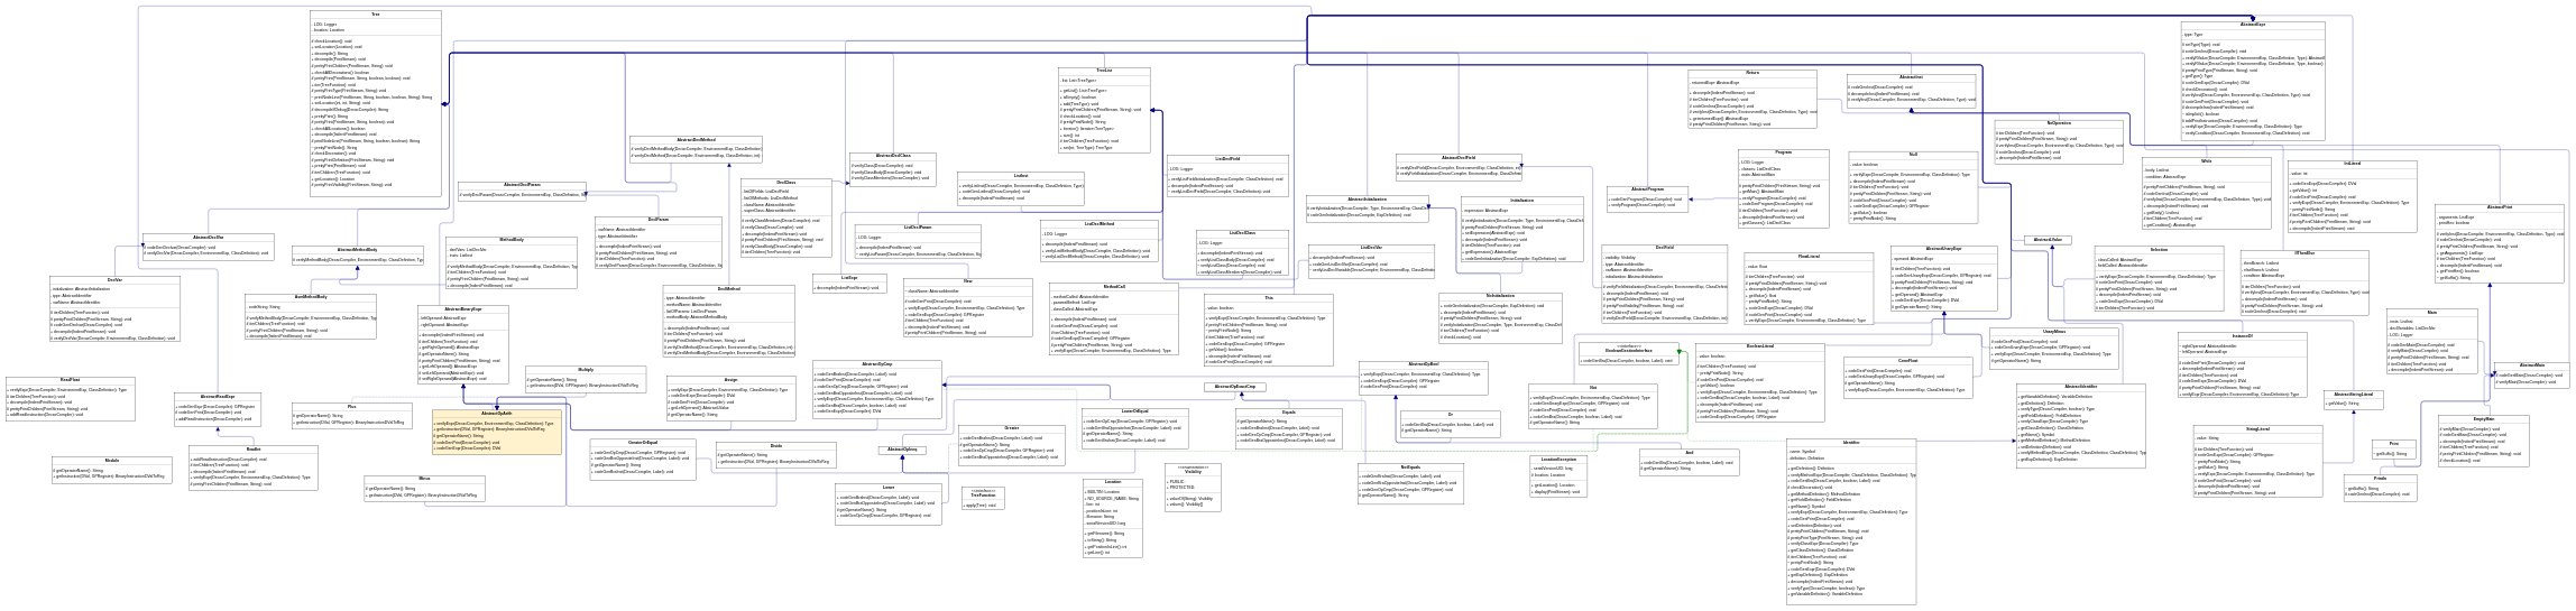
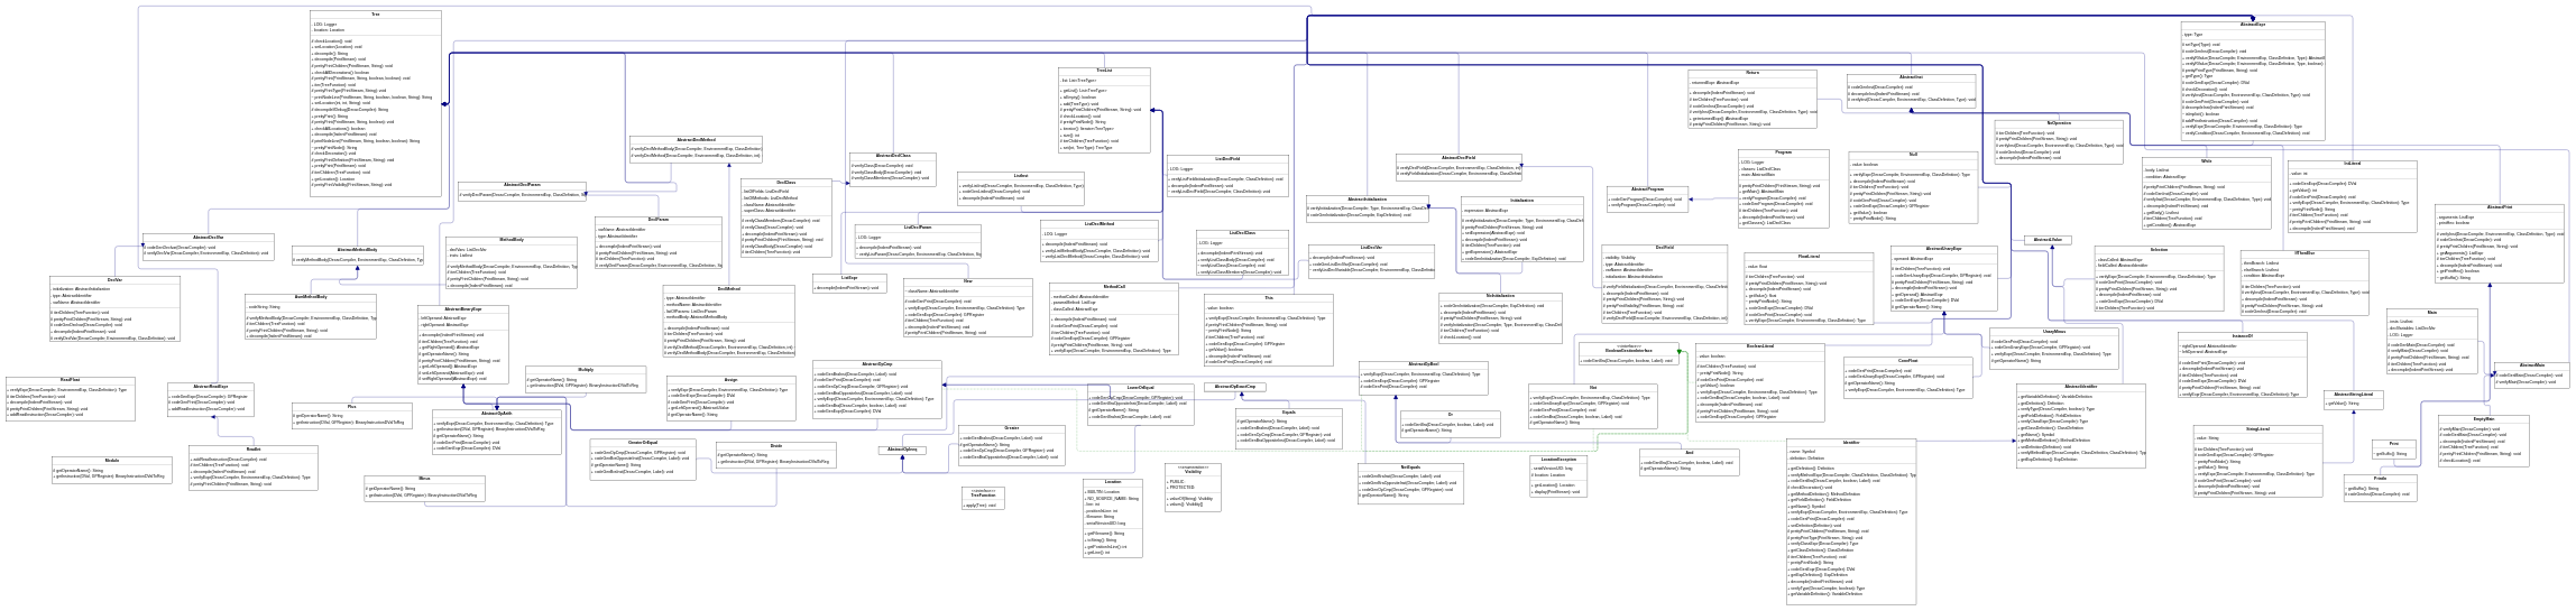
- <mxCell id="157" value="" style="html=1;rounded=1;edgeStyle=orthogonalEdgeStyle;dashed=1;startArrow=none;endArrow=block;endSize=12;strokeColor=#000082;exitX=0.500;exitY=0.000;exitDx=0;exitDy=0;entryX=0.500;entryY=0.000;entryDx=0;entryDy=0;" parent="1" source="71" target="15" edge="1"><mxGeometry width="50" height="50" relative="1" as="geometry"><Array as="points"><mxPoint x="1254" y="1415" /><mxPoint x="1771" y="1415" /></Array></mxGeometry></mxCell>
+ <mxCell id="157" value="" style="html=1;rounded=1;edgeStyle=orthogonalEdgeStyle;dashed=0;startArrow=none;endArrow=block;endSize=12;strokeColor=#000082;exitX=0.500;exitY=0.000;exitDx=0;exitDy=0;entryX=0.500;entryY=0.000;entryDx=0;entryDy=0;" parent="1" source="71" target="15" edge="1"><mxGeometry width="50" height="50" relative="1" as="geometry"><Array as="points"><mxPoint x="1254" y="1415" /><mxPoint x="1771" y="1415" /></Array></mxGeometry></mxCell>
- <mxCell id="22" value="&lt;p style=&quot;margin:0px;margin-top:4px;text-align:center;&quot;&gt;&lt;b&gt;AbstractReadExpr&lt;/b&gt;&lt;/p&gt;&lt;hr size=&quot;1&quot;/&gt;&lt;p style=&quot;margin:0 0 0 4px;line-height:1.6;&quot;&gt;+ codeGenExpr(DecacCompiler): GPRegister&lt;br/&gt;# codeGenPrint(DecacCompiler): void&lt;br/&gt;+ addReadInstruction(DecacCompiler): void&lt;/p&gt;" style="verticalAlign=top;align=left;overflow=fill;fontSize=14;fontFamily=Helvetica;html=1;rounded=0;shadow=0;comic=0;labelBackgroundColor=none;strokeWidth=1;" parent="1" vertex="1"><mxGeometry x="621" y="1401" width="310" height="120" as="geometry" /></mxCell>
+ <mxCell id="22" value="&lt;p style=&quot;margin:0px;margin-top:4px;text-align:center;&quot;&gt;&lt;b&gt;AbstractReadExpr&lt;/b&gt;&lt;/p&gt;&lt;hr size=&quot;1&quot;/&gt;&lt;p style=&quot;margin:0 0 0 4px;line-height:1.6;&quot;&gt;+ codeGenExpr(DecacCompiler): GPRegister&lt;br/&gt;# codeGenPrint(DecacCompiler): void&lt;br/&gt;+ addReadInstruction(DecacCompiler): void&lt;/p&gt;" style="verticalAlign=top;align=left;overflow=fill;fontSize=14;fontFamily=Helvetica;html=1;rounded=0;shadow=0;comic=0;labelBackgroundColor=none;strokeWidth=1;" parent="1" vertex="1"><mxGeometry x="596" y="1366" width="310" height="120" as="geometry" /></mxCell>
- <mxCell id="57" value="&lt;p style=&quot;margin:0px;margin-top:4px;text-align:center;&quot;&gt;&lt;b&gt;LowerOrEqual&lt;/b&gt;&lt;/p&gt;&lt;hr size=&quot;1&quot;/&gt;&lt;p style=&quot;margin:0 0 0 4px;line-height:1.6;&quot;&gt;+ codeGenOpCmp(DecacCompiler, GPRegister): void&lt;br/&gt;+ codeGenBraOppositeInst(DecacCompiler, Label): void&lt;br/&gt;# getOperatorName(): String&lt;br/&gt;+ codeGenBraInst(DecacCompiler, Label): void&lt;/p&gt;" style="verticalAlign=top;align=left;overflow=fill;fontSize=14;fontFamily=Helvetica;html=1;rounded=0;shadow=0;comic=0;labelBackgroundColor=none;strokeWidth=1;" parent="1" vertex="1"><mxGeometry x="3856" y="1455" width="379" height="146" as="geometry" /></mxCell>
+ <mxCell id="57" value="&lt;p style=&quot;margin:0px;margin-top:4px;text-align:center;&quot;&gt;&lt;b&gt;LowerOrEqual&lt;/b&gt;&lt;/p&gt;&lt;hr size=&quot;1&quot;/&gt;&lt;p style=&quot;margin:0 0 0 4px;line-height:1.6;&quot;&gt;+ codeGenOpCmp(DecacCompiler, GPRegister): void&lt;br/&gt;+ codeGenBraOppositeInst(DecacCompiler, Label): void&lt;br/&gt;# getOperatorName(): String&lt;br/&gt;+ codeGenBraInst(DecacCompiler, Label): void&lt;/p&gt;" style="verticalAlign=top;align=left;overflow=fill;fontSize=14;fontFamily=Helvetica;html=1;rounded=0;shadow=0;comic=0;labelBackgroundColor=none;strokeWidth=1;" parent="1" vertex="1"><mxGeometry x="3876" y="1370" width="379" height="146" as="geometry" /></mxCell>
- <mxCell id="15" value="&lt;p style=&quot;margin:0px;margin-top:4px;text-align:center;&quot;&gt;&lt;b&gt;AbstractOpArith&lt;/b&gt;&lt;/p&gt;&lt;hr size=&quot;1&quot;/&gt;&lt;p style=&quot;margin:0 0 0 4px;line-height:1.6;&quot;&gt;+ verifyExpr(DecacCompiler, EnvironmentExp, ClassDefinition): Type&lt;br/&gt;+ getInstruction(DVal, GPRegister): BinaryInstructionDValToReg&lt;br/&gt;# getOperatorName(): String&lt;br/&gt;# codeGenPrint(DecacCompiler): void&lt;br/&gt;+ codeGenExpr(DecacCompiler): DVal&lt;/p&gt;" style="verticalAlign=top;align=left;overflow=fill;fontSize=14;fontFamily=Helvetica;html=1;rounded=0;shadow=0;comic=0;labelBackgroundColor=none;strokeWidth=1;fillColor=#fff2cc;" parent="1" vertex="1"><mxGeometry x="1541" y="1462" width="460" height="159" as="geometry" /></mxCell>
+ <mxCell id="15" value="&lt;p style=&quot;margin:0px;margin-top:4px;text-align:center;&quot;&gt;&lt;b&gt;AbstractOpArith&lt;/b&gt;&lt;/p&gt;&lt;hr size=&quot;1&quot;/&gt;&lt;p style=&quot;margin:0 0 0 4px;line-height:1.6;&quot;&gt;+ verifyExpr(DecacCompiler, EnvironmentExp, ClassDefinition): Type&lt;br/&gt;+ getInstruction(DVal, GPRegister): BinaryInstructionDValToReg&lt;br/&gt;# getOperatorName(): String&lt;br/&gt;# codeGenPrint(DecacCompiler): void&lt;br/&gt;+ codeGenExpr(DecacCompiler): DVal&lt;/p&gt;" style="verticalAlign=top;align=left;overflow=fill;fontSize=14;fontFamily=Helvetica;html=1;rounded=0;shadow=0;comic=0;labelBackgroundColor=none;strokeWidth=1;" parent="1" vertex="1"><mxGeometry x="1541" y="1462" width="460" height="159" as="geometry" /></mxCell>
- <mxCell id="127" value="" style="html=1;rounded=1;edgeStyle=orthogonalEdgeStyle;dashed=1;startArrow=none;endArrow=block;endSize=12;strokeColor=#000082;exitX=0.000;exitY=0.500;exitDx=0;exitDy=0;entryX=0.500;entryY=1.000;entryDx=0;entryDy=0;" parent="1" source="40" target="19" edge="1"><mxGeometry width="50" height="50" relative="1" as="geometry"><Array as="points"><mxPoint x="3381" y="1582" /><mxPoint x="3381" y="1686" /><mxPoint x="3217" y="1686" /></Array></mxGeometry></mxCell>
+ <mxCell id="127" value="" style="html=1;rounded=1;edgeStyle=orthogonalEdgeStyle;dashed=0;startArrow=none;endArrow=block;endSize=12;strokeColor=#000082;exitX=0.000;exitY=0.500;exitDx=0;exitDy=0;entryX=0.500;entryY=1.000;entryDx=0;entryDy=0;" parent="1" source="40" target="19" edge="1"><mxGeometry width="50" height="50" relative="1" as="geometry"><Array as="points"><mxPoint x="3381" y="1582" /><mxPoint x="3381" y="1686" /><mxPoint x="3217" y="1686" /></Array></mxGeometry></mxCell>
- <mxCell id="142" value="" style="html=1;rounded=1;edgeStyle=orthogonalEdgeStyle;dashed=0;startArrow=none;endArrow=block;endSize=12;strokeColor=#000082;exitX=1.000;exitY=0.500;exitDx=0;exitDy=0;entryX=0.500;entryY=1.000;entryDx=0;entryDy=0;" parent="1" source="56" target="19" edge="1"><mxGeometry width="50" height="50" relative="1" as="geometry"><Array as="points"><mxPoint x="3381" y="1792" /><mxPoint x="3381" y="1686" /><mxPoint x="3217" y="1686" /></Array></mxGeometry></mxCell>
- <mxCell id="56" value="&lt;p style=&quot;margin:0px;margin-top:4px;text-align:center;&quot;&gt;&lt;b&gt;Lower&lt;/b&gt;&lt;/p&gt;&lt;hr size=&quot;1&quot;/&gt;&lt;p style=&quot;margin:0 0 0 4px;line-height:1.6;&quot;&gt;+ codeGenBraInst(DecacCompiler, Label): void&lt;br/&gt;+ codeGenBraOppositeInst(DecacCompiler, Label): void&lt;br/&gt;# getOperatorName(): String&lt;br/&gt;+ codeGenOpCmp(DecacCompiler, GPRegister): void&lt;/p&gt;" style="verticalAlign=top;align=left;overflow=fill;fontSize=14;fontFamily=Helvetica;html=1;rounded=0;shadow=0;comic=0;labelBackgroundColor=none;strokeWidth=1;" parent="1" vertex="1"><mxGeometry x="2978" y="1725" width="379" height="146" as="geometry" /></mxCell>
